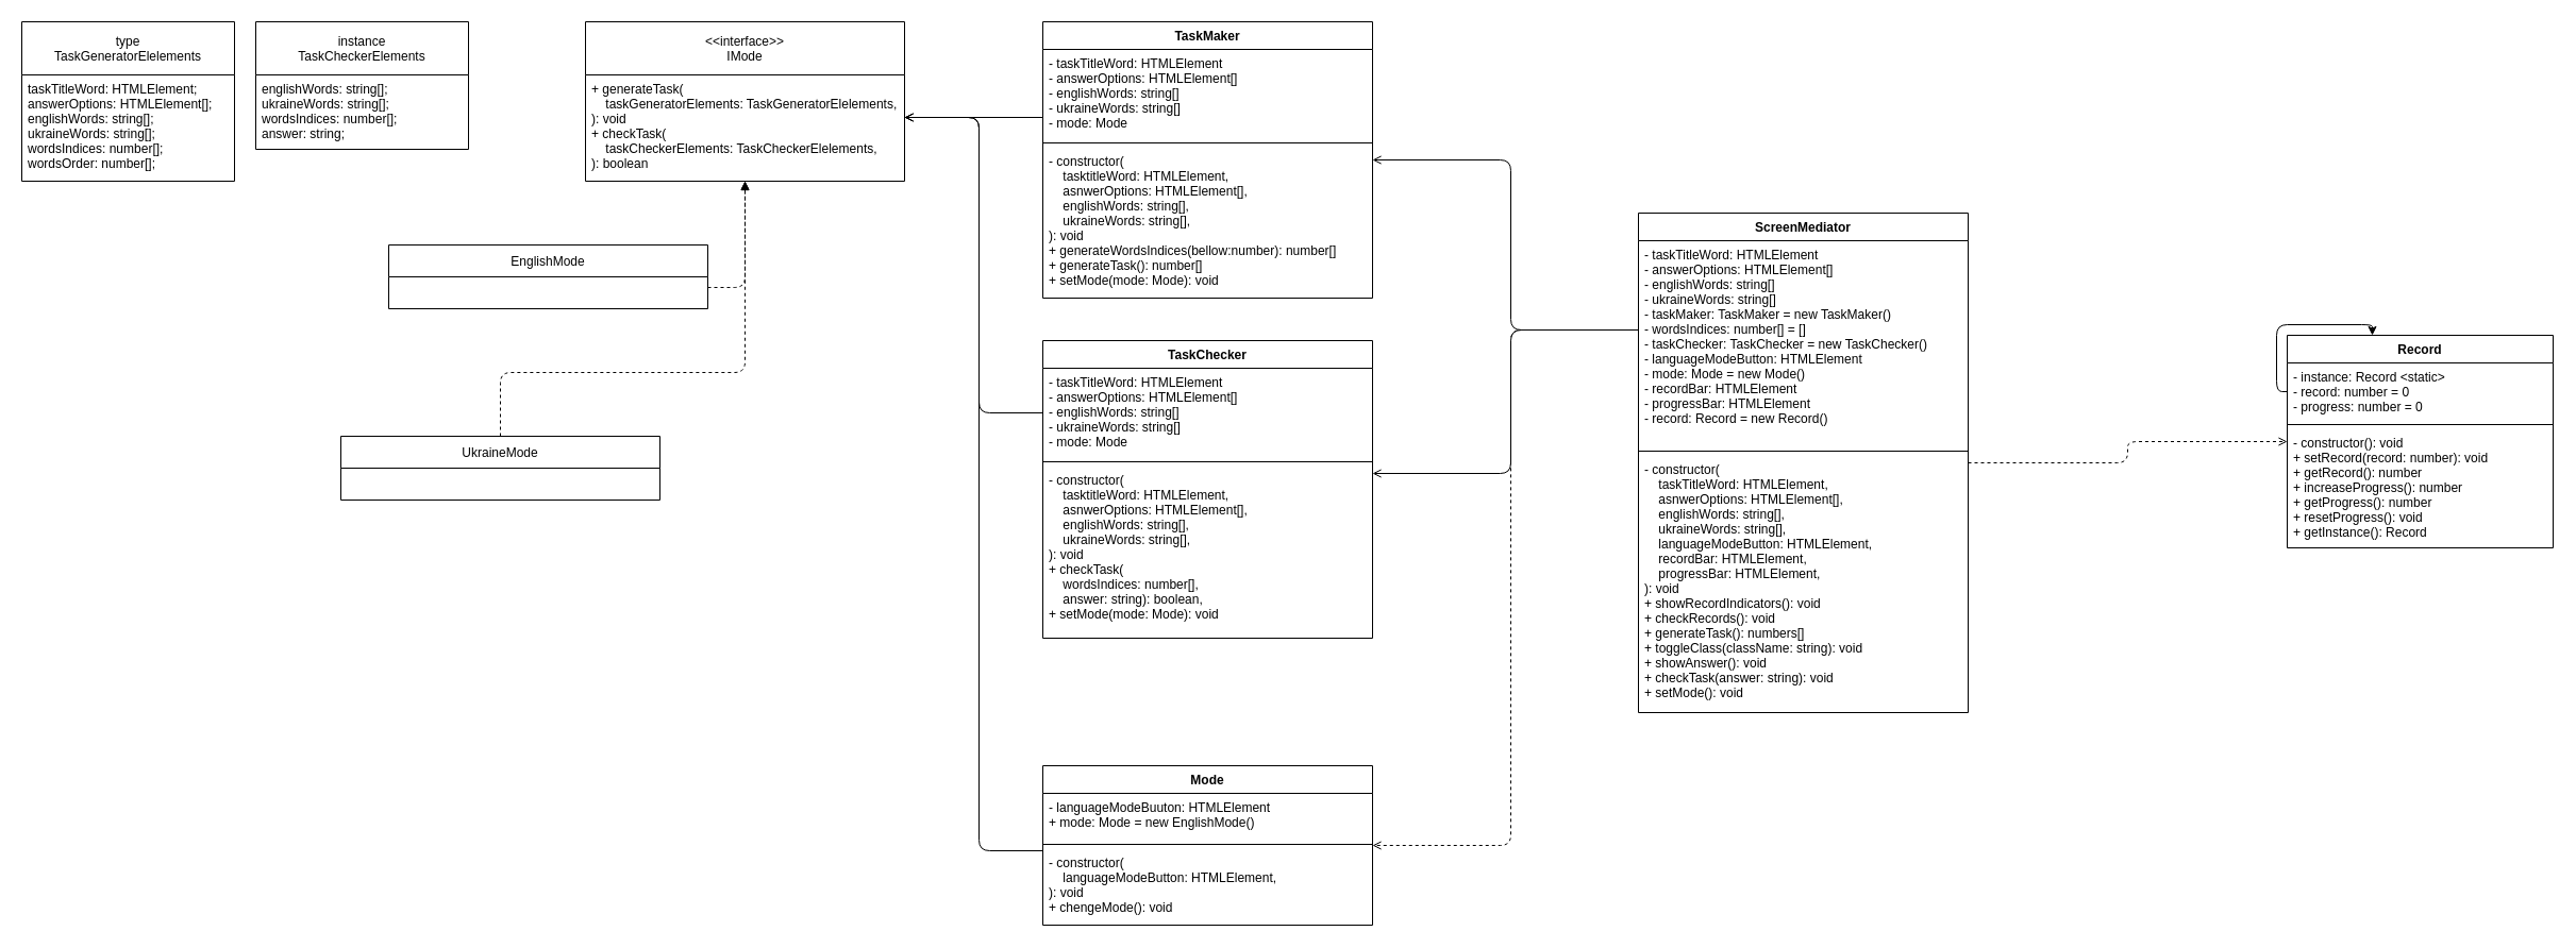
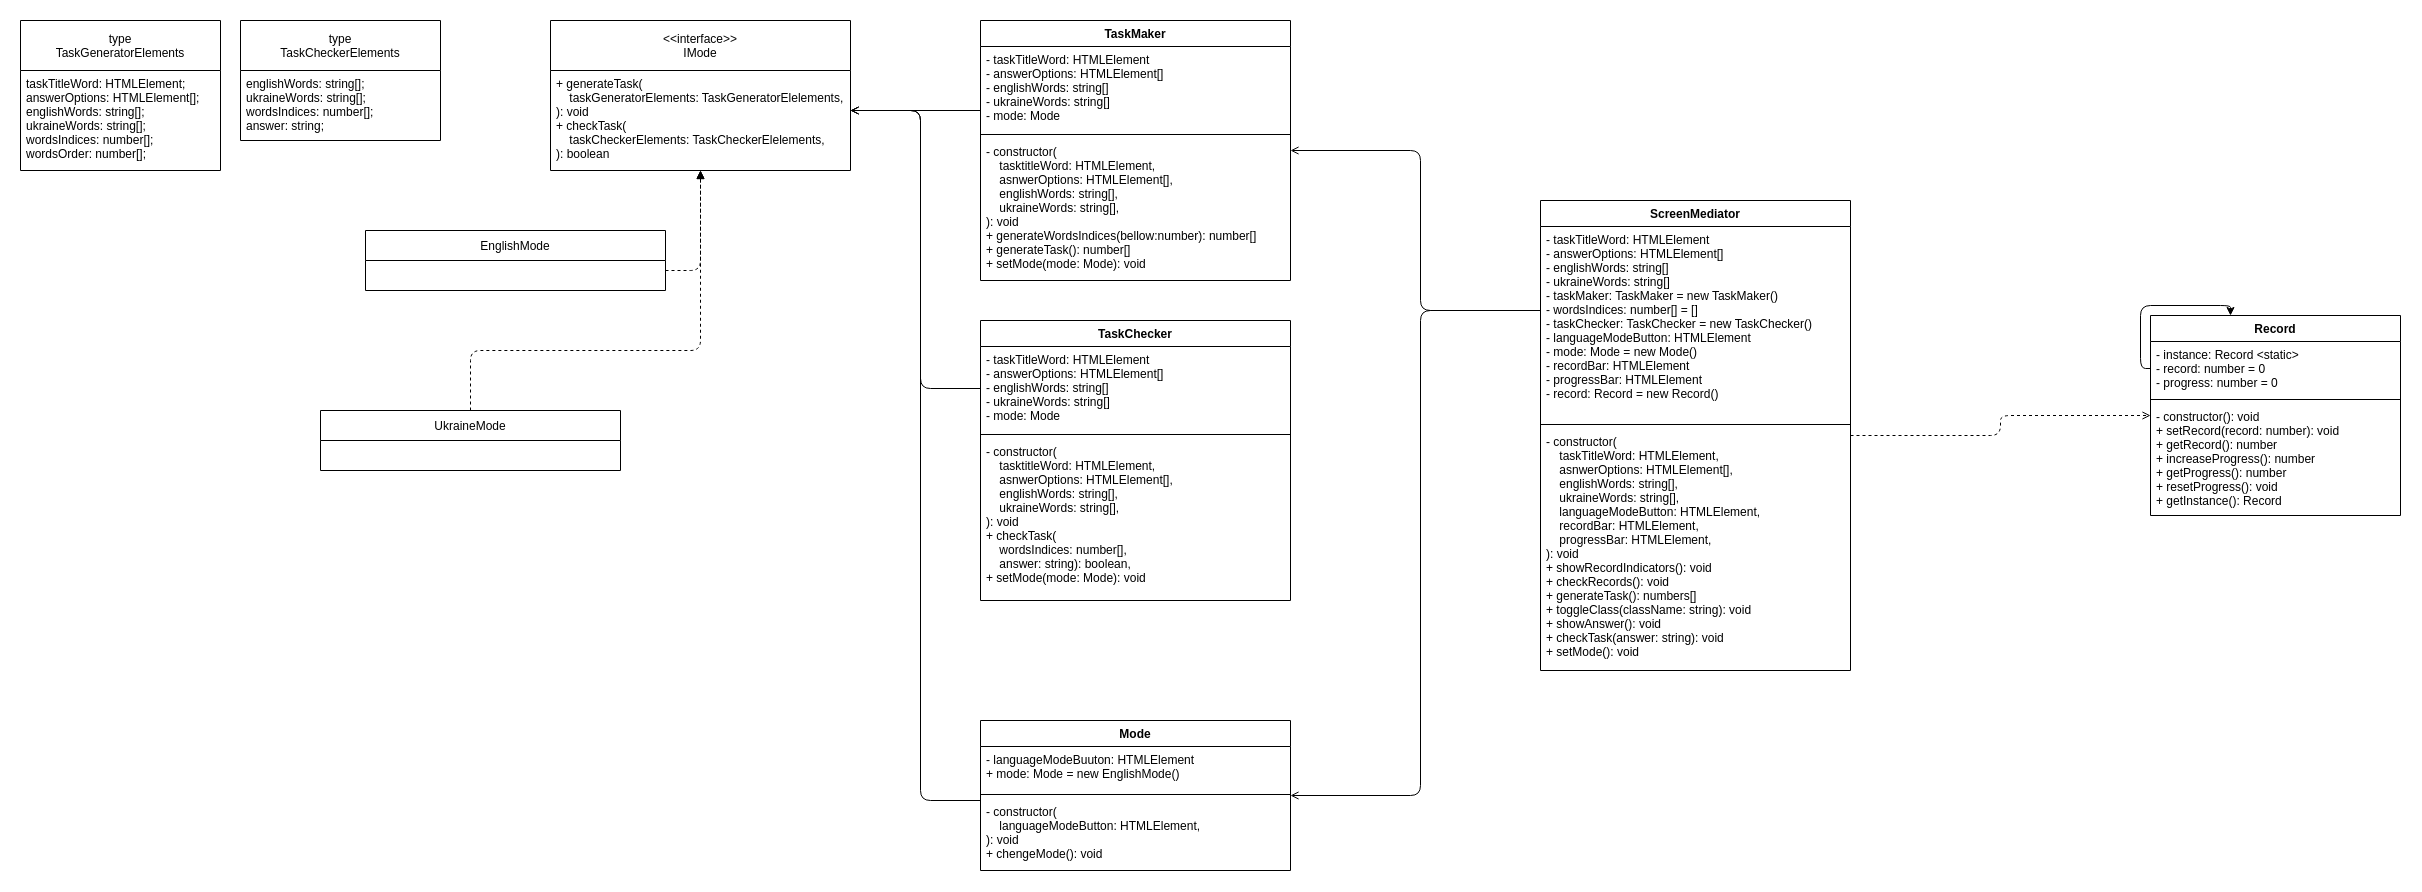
- <mxCell id="38" value="type&#10;TaskGeneratorElelements" style="swimlane;fontStyle=0;childLayout=stackLayout;horizontal=1;startSize=50;fillColor=none;horizontalStack=0;resizeParent=1;resizeParentMax=0;resizeLast=0;collapsible=1;marginBottom=0;" vertex="1" parent="1"><mxGeometry x="20" y="20" width="200" height="150" as="geometry" /></mxCell>
+ <mxCell id="38" value="type&#10;TaskGeneratorElements" style="swimlane;fontStyle=0;childLayout=stackLayout;horizontal=1;startSize=50;fillColor=none;horizontalStack=0;resizeParent=1;resizeParentMax=0;resizeLast=0;collapsible=1;marginBottom=0;" vertex="1" parent="1"><mxGeometry x="20" y="20" width="200" height="150" as="geometry" /></mxCell>
- <mxCell id="36" value="instance&#10;TaskCheckerElements" style="swimlane;fontStyle=0;childLayout=stackLayout;horizontal=1;startSize=50;fillColor=none;horizontalStack=0;resizeParent=1;resizeParentMax=0;resizeLast=0;collapsible=1;marginBottom=0;" vertex="1" parent="1"><mxGeometry x="240" y="20" width="200" height="120" as="geometry" /></mxCell>
+ <mxCell id="36" value="type&#10;TaskCheckerElements" style="swimlane;fontStyle=0;childLayout=stackLayout;horizontal=1;startSize=50;fillColor=none;horizontalStack=0;resizeParent=1;resizeParentMax=0;resizeLast=0;collapsible=1;marginBottom=0;" vertex="1" parent="1"><mxGeometry x="240" y="20" width="200" height="120" as="geometry" /></mxCell>
- <mxCell id="23" style="edgeStyle=orthogonalEdgeStyle;html=1;endArrow=open;endFill=0;" parent="1" source="26" target="18" edge="1"><mxGeometry relative="1" as="geometry"><Array as="points"><mxPoint x="1420" y="310" /><mxPoint x="1420" y="445" /></Array></mxGeometry></mxCell>
- <mxCell id="25" style="edgeStyle=orthogonalEdgeStyle;html=1;endArrow=open;endFill=0;dashed=1;" parent="1" source="26" target="32" edge="1"><mxGeometry relative="1" as="geometry"><Array as="points"><mxPoint x="1420" y="310" /><mxPoint x="1420" y="795" /></Array></mxGeometry></mxCell>
+ <mxCell id="25" style="edgeStyle=orthogonalEdgeStyle;html=1;endArrow=open;endFill=0;" parent="1" source="26" target="32" edge="1"><mxGeometry relative="1" as="geometry"><Array as="points"><mxPoint x="1420" y="310" /><mxPoint x="1420" y="795" /></Array></mxGeometry></mxCell>
